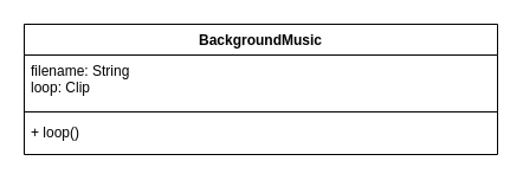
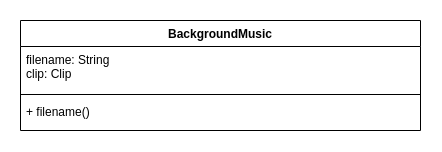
- <mxCell id="3" value="filename: String&#10;loop: Clip&#10;" style="text;strokeColor=none;fillColor=none;align=left;verticalAlign=top;spacingLeft=4;spacingRight=4;overflow=hidden;rotatable=0;points=[[0,0.5],[1,0.5]];portConstraint=eastwest;" vertex="1" parent="2"><mxGeometry y="26" width="400" height="44" as="geometry" /></mxCell>
+ <mxCell id="3" value="filename: String&#10;clip: Clip&#10;" style="text;strokeColor=none;fillColor=none;align=left;verticalAlign=top;spacingLeft=4;spacingRight=4;overflow=hidden;rotatable=0;points=[[0,0.5],[1,0.5]];portConstraint=eastwest;" vertex="1" parent="2"><mxGeometry y="26" width="400" height="44" as="geometry" /></mxCell>
- <mxCell id="5" value="+ loop()" style="text;strokeColor=none;fillColor=none;align=left;verticalAlign=top;spacingLeft=4;spacingRight=4;overflow=hidden;rotatable=0;points=[[0,0.5],[1,0.5]];portConstraint=eastwest;" vertex="1" parent="2"><mxGeometry y="78" width="400" height="32" as="geometry" /></mxCell>
+ <mxCell id="5" value="+ filename()" style="text;strokeColor=none;fillColor=none;align=left;verticalAlign=top;spacingLeft=4;spacingRight=4;overflow=hidden;rotatable=0;points=[[0,0.5],[1,0.5]];portConstraint=eastwest;" vertex="1" parent="2"><mxGeometry y="78" width="400" height="32" as="geometry" /></mxCell>
